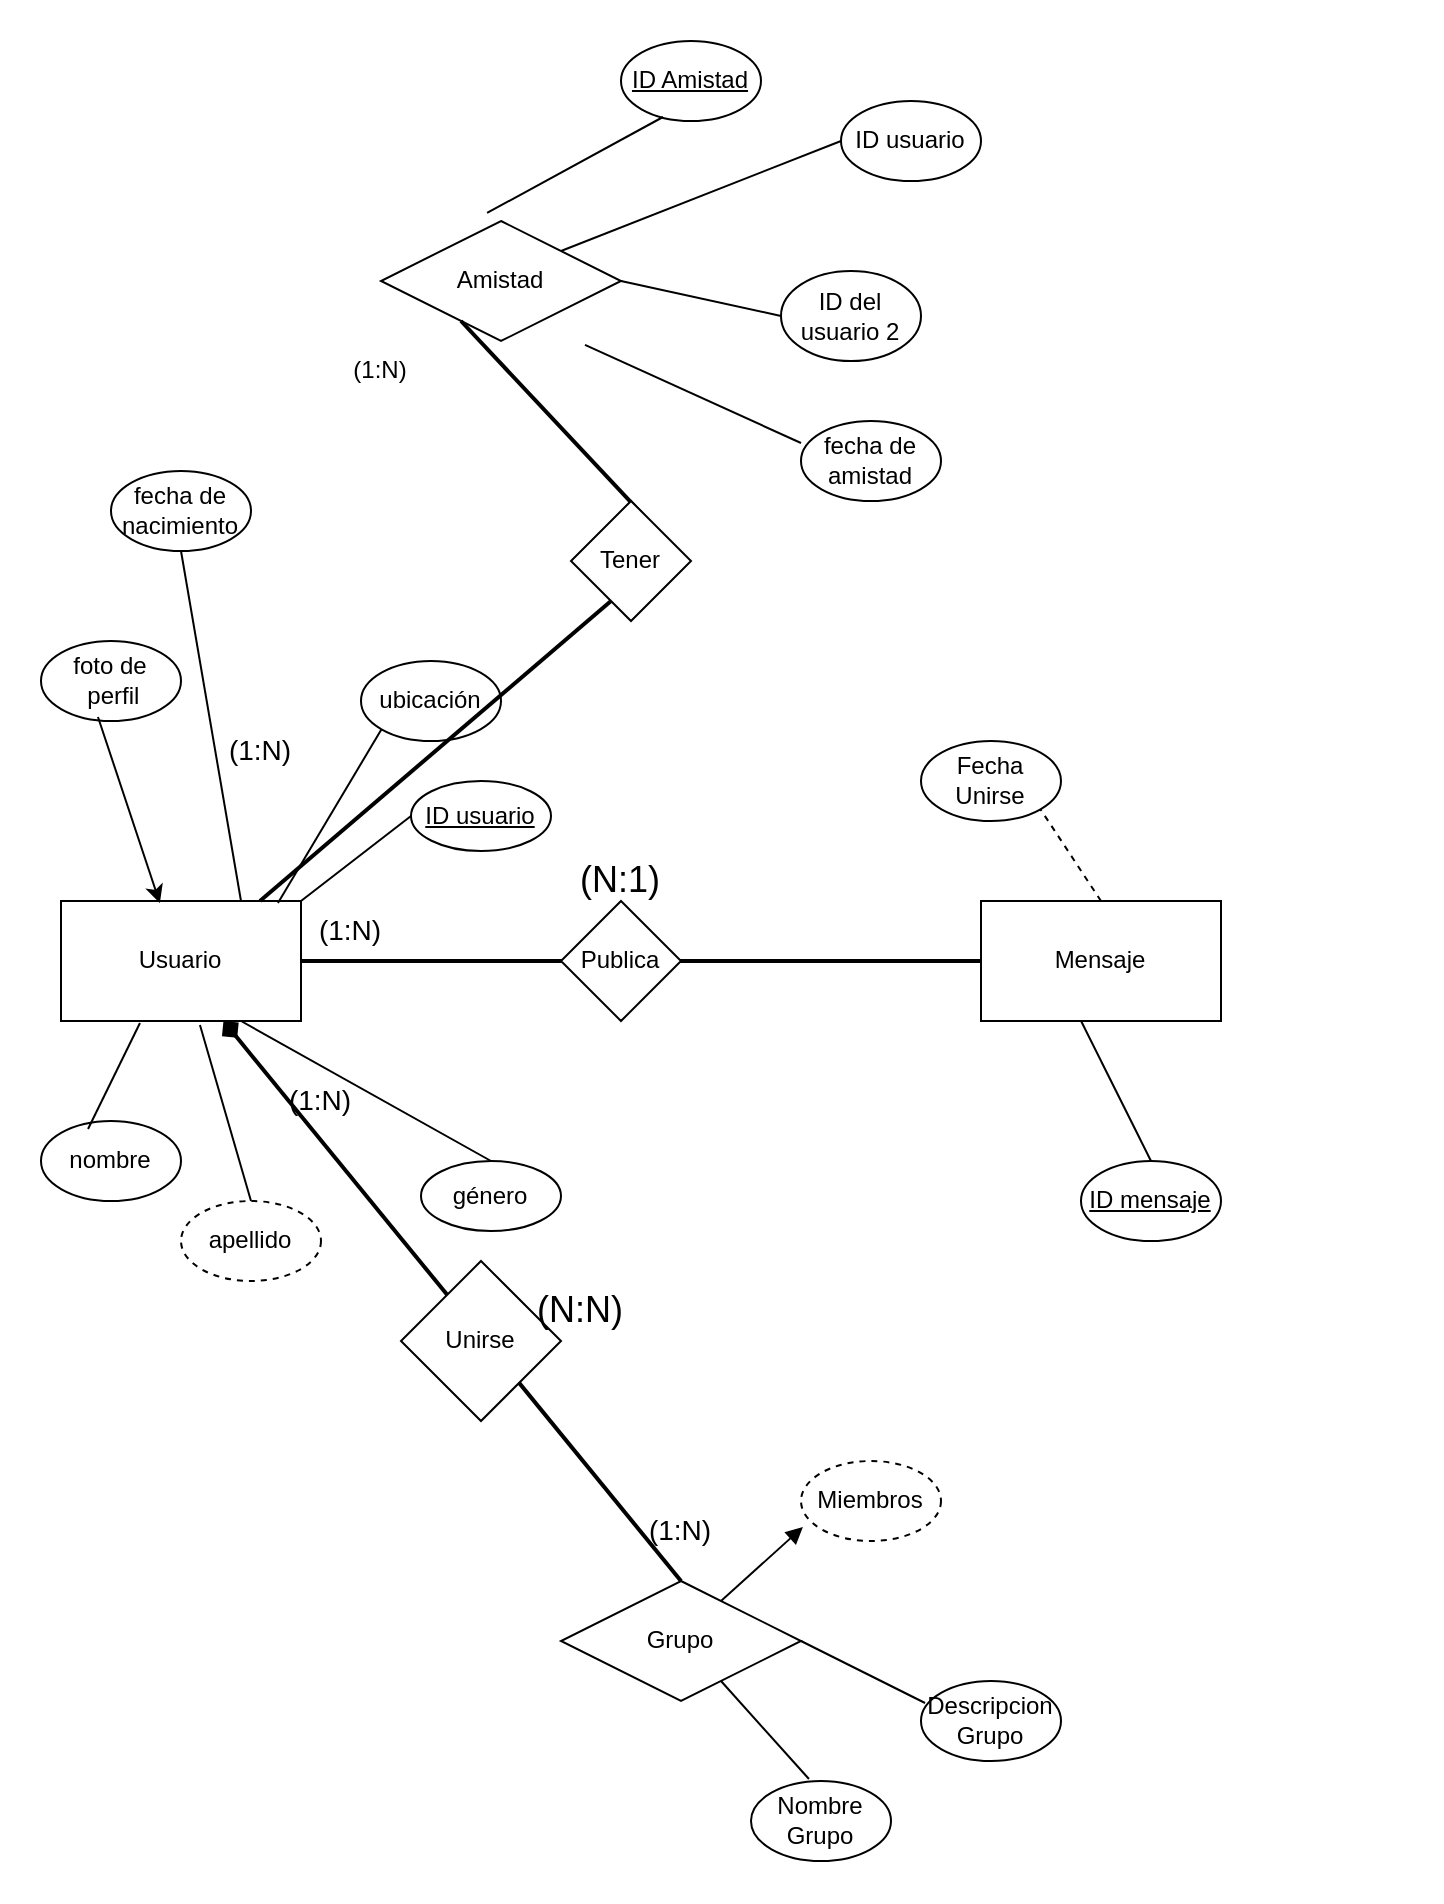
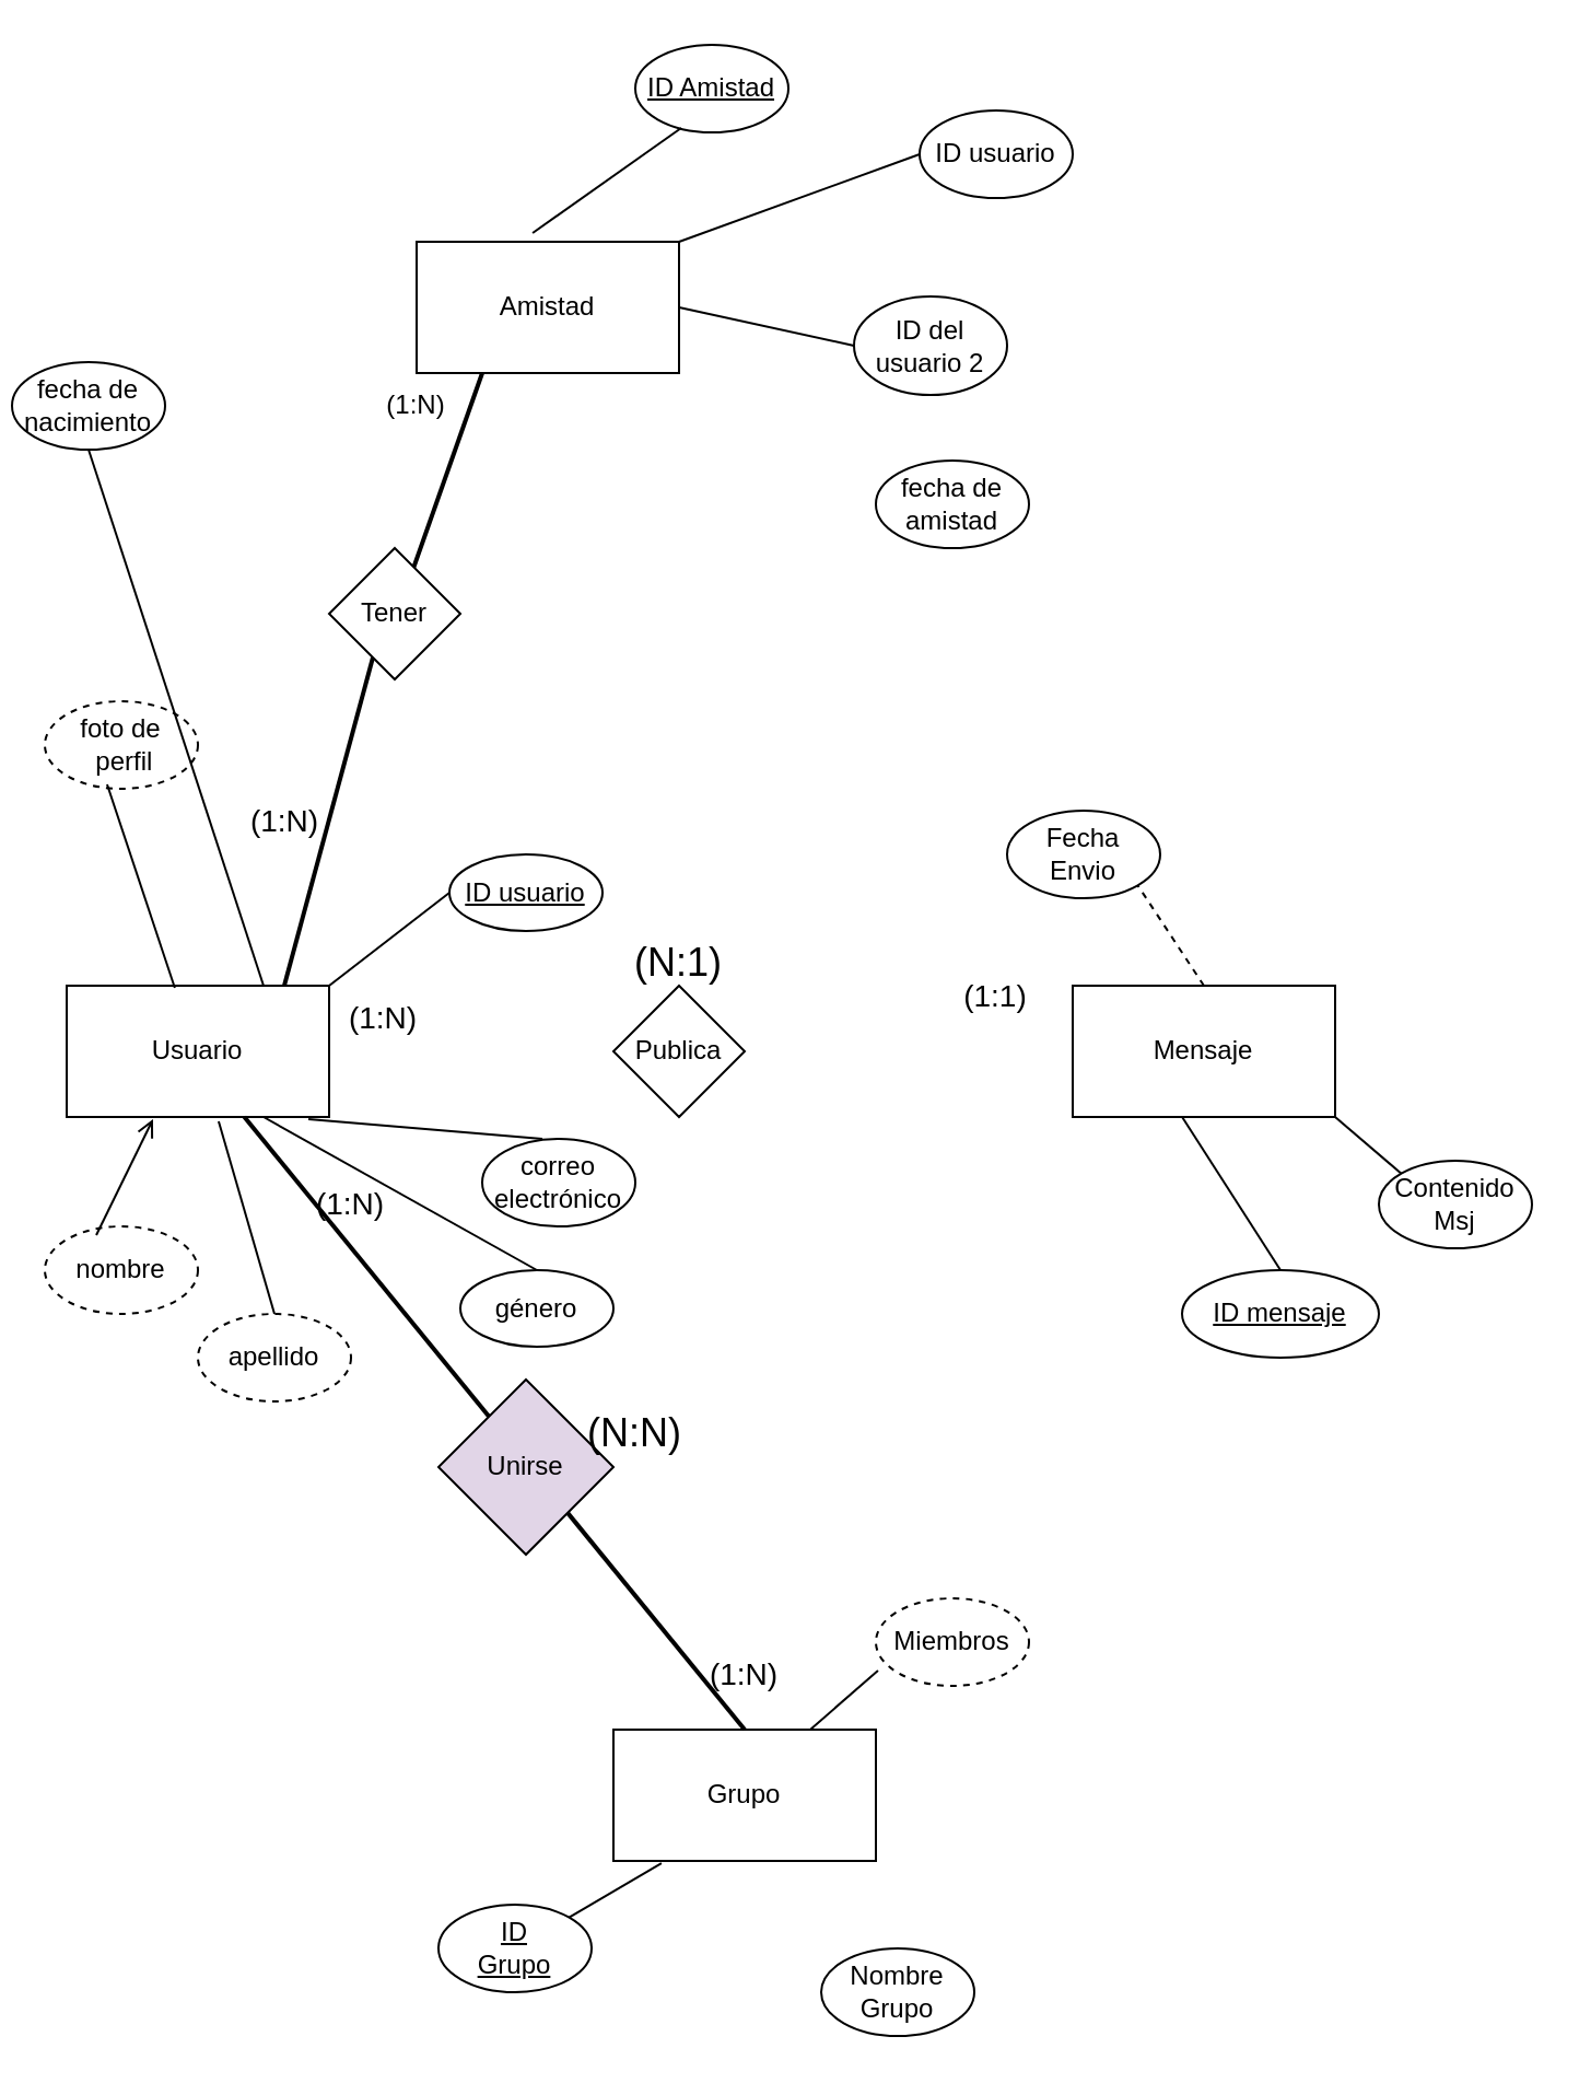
- <mxCell id="19" value="&lt;u&gt;ID Amistad&lt;/u&gt;" style="ellipse;whiteSpace=wrap;html=1;" vertex="1" parent="1"><mxGeometry x="310" y="20" width="70" height="40" as="geometry" /></mxCell>
+ <mxCell id="19" value="&lt;u&gt;ID Amistad&lt;/u&gt;" style="ellipse;whiteSpace=wrap;html=1;" vertex="1" parent="1"><mxGeometry x="290" y="20" width="70" height="40" as="geometry" /></mxCell>
- <mxCell id="4" value="Amistad" style="rhombus;whiteSpace=wrap;html=1;" vertex="1" parent="1"><mxGeometry x="190" y="110" width="120" height="60" as="geometry" /></mxCell>
+ <mxCell id="4" value="Amistad" style="rounded=0;whiteSpace=wrap;html=1;" vertex="1" parent="1"><mxGeometry x="190" y="110" width="120" height="60" as="geometry" /></mxCell>
- <mxCell id="26" value="" style="endArrow=none;html=1;rounded=0;entryX=0;entryY=0.275;entryDx=0;entryDy=0;exitX=0.85;exitY=1.033;exitDx=0;exitDy=0;entryPerimeter=0;exitPerimeter=0;" edge="1" parent="1" source="4" target="20"><mxGeometry width="50" height="50" relative="1" as="geometry"><mxPoint x="330" y="220" as="sourcePoint" /><mxPoint x="400" y="228" as="targetPoint" /></mxGeometry></mxCell>
- <mxCell id="10" value="fecha de nacimiento" style="ellipse;whiteSpace=wrap;html=1;" vertex="1" parent="1"><mxGeometry x="55" y="235" width="70" height="40" as="geometry" /></mxCell>
+ <mxCell id="10" value="fecha de nacimiento" style="ellipse;whiteSpace=wrap;html=1;" vertex="1" parent="1"><mxGeometry x="5" y="165" width="70" height="40" as="geometry" /></mxCell>
- <mxCell id="50" value="Tener" style="rhombus;whiteSpace=wrap;html=1;" vertex="1" parent="1"><mxGeometry x="285" y="250" width="60" height="60" as="geometry" /></mxCell>
+ <mxCell id="50" value="Tener" style="rhombus;whiteSpace=wrap;html=1;" vertex="1" parent="1"><mxGeometry x="150" y="250" width="60" height="60" as="geometry" /></mxCell>
- <mxCell id="6" value="foto de&lt;br&gt;&amp;nbsp;perfil" style="ellipse;whiteSpace=wrap;html=1;" vertex="1" parent="1"><mxGeometry y="320" width="70" height="40" as="geometry" x="20" /></mxCell>
+ <mxCell id="6" value="foto de&lt;br&gt;&amp;nbsp;perfil" style="ellipse;whiteSpace=wrap;html=1;dashed=1;" vertex="1" parent="1"><mxGeometry y="320" width="70" height="40" as="geometry" x="20" /></mxCell>
- <mxCell id="7" value="ubicación" style="ellipse;whiteSpace=wrap;html=1;" vertex="1" parent="1"><mxGeometry x="180" y="330" width="70" height="40" as="geometry" /></mxCell>
- <mxCell id="14" value="Fecha&lt;br&gt;Unirse" style="ellipse;whiteSpace=wrap;html=1;" vertex="1" parent="1"><mxGeometry x="460" y="370" width="70" height="40" as="geometry" /></mxCell>
+ <mxCell id="14" value="Fecha&lt;br&gt;Envio" style="ellipse;whiteSpace=wrap;html=1;" vertex="1" parent="1"><mxGeometry x="460" y="370" width="70" height="40" as="geometry" /></mxCell>
- <mxCell id="28" value="" style="endArrow=none;html=1;rounded=0;entryX=0;entryY=1;entryDx=0;entryDy=0;exitX=0.904;exitY=0.017;exitDx=0;exitDy=0;exitPerimeter=0;" edge="1" parent="1" source="5" target="7"><mxGeometry width="50" height="50" relative="1" as="geometry"><mxPoint x="160" y="450" as="sourcePoint" /><mxPoint x="210" y="500" as="targetPoint" /></mxGeometry></mxCell>
- <mxCell id="33" value="" style="endArrow=classic;html=1;rounded=0;exitX=0.407;exitY=0.95;exitDx=0;exitDy=0;exitPerimeter=0;entryX=0.412;entryY=0.017;entryDx=0;entryDy=0;entryPerimeter=0;" edge="1" parent="1" source="6" target="5"><mxGeometry width="50" height="50" relative="1" as="geometry"><mxPoint x="160" y="550" as="sourcePoint" /><mxPoint x="210" y="500" as="targetPoint" /></mxGeometry></mxCell>
+ <mxCell id="33" value="" style="endArrow=none;html=1;rounded=0;exitX=0.407;exitY=0.95;exitDx=0;exitDy=0;exitPerimeter=0;entryX=0.412;entryY=0.017;entryDx=0;entryDy=0;entryPerimeter=0;" edge="1" parent="1" source="6" target="5"><mxGeometry width="50" height="50" relative="1" as="geometry"><mxPoint x="160" y="550" as="sourcePoint" /><mxPoint x="210" y="500" as="targetPoint" /></mxGeometry></mxCell>
+ <mxCell id="56" value="&lt;font style=&quot;font-size: 14px;&quot;&gt;(1:1)&lt;/font&gt;" style="text;html=1;strokeColor=none;fillColor=none;align=center;verticalAlign=middle;whiteSpace=wrap;rounded=0;" vertex="1" parent="1"><mxGeometry x="425" y="440" width="60" height="30" as="geometry" /></mxCell>
- <mxCell id="34" value="" style="endArrow=none;html=1;rounded=0;entryX=0;entryY=0.5;entryDx=0;entryDy=0;exitX=1;exitY=0.5;exitDx=0;exitDy=0;strokeWidth=2;" edge="1" parent="1" source="5" target="3"><mxGeometry width="50" height="50" relative="1" as="geometry"><mxPoint x="290" y="550" as="sourcePoint" /><mxPoint x="340" y="500" as="targetPoint" /></mxGeometry></mxCell>
- <mxCell id="30" value="" style="endArrow=none;html=1;rounded=0;entryX=0.329;entryY=1.017;entryDx=0;entryDy=0;entryPerimeter=0;exitX=0.336;exitY=0.1;exitDx=0;exitDy=0;exitPerimeter=0;" edge="1" parent="1" source="12" target="5"><mxGeometry width="50" height="50" relative="1" as="geometry"><mxPoint x="160" y="550" as="sourcePoint" /><mxPoint x="210" y="500" as="targetPoint" /></mxGeometry></mxCell>
+ <mxCell id="30" value="" style="endArrow=open;html=1;rounded=0;entryX=0.329;entryY=1.017;entryDx=0;entryDy=0;entryPerimeter=0;exitX=0.336;exitY=0.1;exitDx=0;exitDy=0;exitPerimeter=0;" edge="1" parent="1" source="12" target="5"><mxGeometry width="50" height="50" relative="1" as="geometry"><mxPoint x="160" y="550" as="sourcePoint" /><mxPoint x="210" y="500" as="targetPoint" /></mxGeometry></mxCell>
+ <mxCell id="31" value="" style="endArrow=none;html=1;rounded=0;entryX=0.921;entryY=1.017;entryDx=0;entryDy=0;exitX=0.393;exitY=0;exitDx=0;exitDy=0;exitPerimeter=0;entryPerimeter=0;" edge="1" parent="1" source="8" target="5"><mxGeometry width="50" height="50" relative="1" as="geometry"><mxPoint x="160" y="550" as="sourcePoint" /><mxPoint x="210" y="500" as="targetPoint" /></mxGeometry></mxCell>
- <mxCell id="38" value="" style="endArrow=diamond;html=1;rounded=0;exitX=0.5;exitY=0;exitDx=0;exitDy=0;entryX=0.677;entryY=1;entryDx=0;entryDy=0;entryPerimeter=0;strokeWidth=2;" edge="1" parent="1" source="2" target="5"><mxGeometry width="50" height="50" relative="1" as="geometry"><mxPoint x="320" y="550" as="sourcePoint" /><mxPoint x="370" y="500" as="targetPoint" /></mxGeometry></mxCell>
+ <mxCell id="38" value="" style="endArrow=none;html=1;rounded=0;exitX=0.5;exitY=0;exitDx=0;exitDy=0;entryX=0.677;entryY=1;entryDx=0;entryDy=0;entryPerimeter=0;strokeWidth=2;" edge="1" parent="1" source="2" target="5"><mxGeometry width="50" height="50" relative="1" as="geometry"><mxPoint x="320" y="550" as="sourcePoint" /><mxPoint x="370" y="500" as="targetPoint" /></mxGeometry></mxCell>
+ <mxCell id="45" value="" style="endArrow=none;html=1;rounded=0;entryX=1;entryY=1;entryDx=0;entryDy=0;exitX=0;exitY=0;exitDx=0;exitDy=0;" edge="1" parent="1" source="15" target="3"><mxGeometry width="50" height="50" relative="1" as="geometry"><mxPoint x="580" y="580" as="sourcePoint" /><mxPoint x="630" y="530" as="targetPoint" /></mxGeometry></mxCell>
+ <mxCell id="8" value="correo electrónico" style="ellipse;whiteSpace=wrap;html=1;" vertex="1" parent="1"><mxGeometry x="220" y="520" width="70" height="40" as="geometry" /></mxCell>
+ <mxCell id="15" value="Contenido&lt;br&gt;Msj" style="ellipse;whiteSpace=wrap;html=1;" vertex="1" parent="1"><mxGeometry x="630" y="530" width="70" height="40" as="geometry" /></mxCell>
- <mxCell id="12" value="nombre" style="ellipse;whiteSpace=wrap;html=1;" vertex="1" parent="1"><mxGeometry y="560" width="70" height="40" as="geometry" x="20" /></mxCell>
+ <mxCell id="12" value="nombre" style="ellipse;whiteSpace=wrap;html=1;dashed=1;" vertex="1" parent="1"><mxGeometry y="560" width="70" height="40" as="geometry" x="20" /></mxCell>
- <mxCell id="13" value="&lt;u&gt;ID mensaje&lt;/u&gt;" style="ellipse;whiteSpace=wrap;html=1;" vertex="1" parent="1"><mxGeometry x="540" y="580" width="70" height="40" as="geometry" /></mxCell>
+ <mxCell id="13" value="&lt;u&gt;ID mensaje&lt;/u&gt;" style="ellipse;whiteSpace=wrap;html=1;" vertex="1" parent="1"><mxGeometry x="540" y="580" width="90" height="40" as="geometry" /></mxCell>
- <mxCell id="39" value="Unirse" style="rhombus;whiteSpace=wrap;html=1;" vertex="1" parent="1"><mxGeometry x="200" y="630" width="80" height="80" as="geometry" /></mxCell>
+ <mxCell id="39" value="Unirse" style="rhombus;whiteSpace=wrap;html=1;fillColor=#e1d5e7;" vertex="1" parent="1"><mxGeometry x="200" y="630" width="80" height="80" as="geometry" /></mxCell>
- <mxCell id="41" value="" style="endArrow=block;html=1;rounded=0;entryX=0.014;entryY=0.825;entryDx=0;entryDy=0;entryPerimeter=0;exitX=0.75;exitY=0;exitDx=0;exitDy=0;" edge="1" parent="1" source="2" target="40"><mxGeometry width="50" height="50" relative="1" as="geometry"><mxPoint x="420" y="830" as="sourcePoint" /><mxPoint x="470" y="780" as="targetPoint" /></mxGeometry></mxCell>
+ <mxCell id="41" value="" style="endArrow=none;html=1;rounded=0;entryX=0.014;entryY=0.825;entryDx=0;entryDy=0;entryPerimeter=0;exitX=0.75;exitY=0;exitDx=0;exitDy=0;" edge="1" parent="1" source="2" target="40"><mxGeometry width="50" height="50" relative="1" as="geometry"><mxPoint x="420" y="830" as="sourcePoint" /><mxPoint x="470" y="780" as="targetPoint" /></mxGeometry></mxCell>
- <mxCell id="2" value="Grupo" style="rhombus;whiteSpace=wrap;html=1;" vertex="1" parent="1"><mxGeometry x="280" y="790" width="120" height="60" as="geometry" /></mxCell>
+ <mxCell id="2" value="Grupo" style="rounded=0;whiteSpace=wrap;html=1;" vertex="1" parent="1"><mxGeometry x="280" y="790" width="120" height="60" as="geometry" /></mxCell>
- <mxCell id="42" value="" style="endArrow=none;html=1;rounded=0;entryX=0.029;entryY=0.275;entryDx=0;entryDy=0;entryPerimeter=0;exitX=1;exitY=0.5;exitDx=0;exitDy=0;" edge="1" parent="1" source="2" target="17"><mxGeometry width="50" height="50" relative="1" as="geometry"><mxPoint x="400" y="834" as="sourcePoint" /><mxPoint x="469" y="820" as="targetPoint" /></mxGeometry></mxCell>
- <mxCell id="17" value="Descripcion Grupo" style="ellipse;whiteSpace=wrap;html=1;" vertex="1" parent="1"><mxGeometry x="460" y="840" width="70" height="40" as="geometry" /></mxCell>
+ <mxCell id="44" value="" style="endArrow=none;html=1;rounded=0;entryX=1;entryY=0;entryDx=0;entryDy=0;exitX=0.183;exitY=1.017;exitDx=0;exitDy=0;exitPerimeter=0;" edge="1" parent="1" source="2" target="16"><mxGeometry width="50" height="50" relative="1" as="geometry"><mxPoint x="290" y="870" as="sourcePoint" /><mxPoint x="324" y="909" as="targetPoint" /></mxGeometry></mxCell>
- <mxCell id="43" value="" style="endArrow=none;html=1;rounded=0;entryX=0.414;entryY=-0.025;entryDx=0;entryDy=0;entryPerimeter=0;exitX=0.75;exitY=1;exitDx=0;exitDy=0;" edge="1" parent="1" source="2" target="18"><mxGeometry width="50" height="50" relative="1" as="geometry"><mxPoint x="410" y="830" as="sourcePoint" /><mxPoint x="472" y="861" as="targetPoint" /></mxGeometry></mxCell>
+ <mxCell id="16" value="&lt;u&gt;ID&lt;br&gt;Grupo&lt;/u&gt;" style="ellipse;whiteSpace=wrap;html=1;" vertex="1" parent="1"><mxGeometry x="200" y="870" width="70" height="40" as="geometry" /></mxCell>
